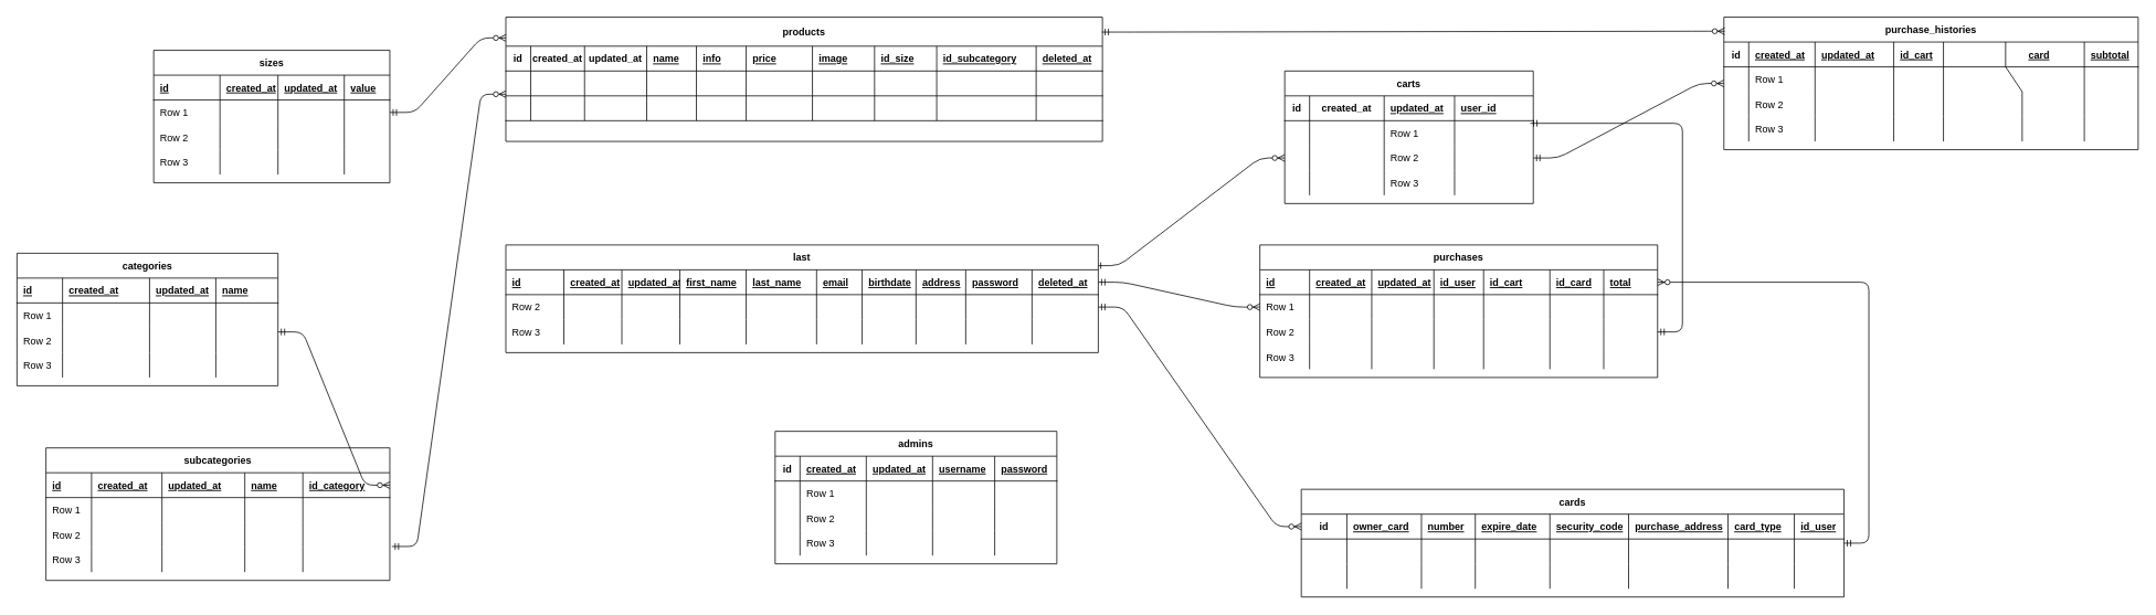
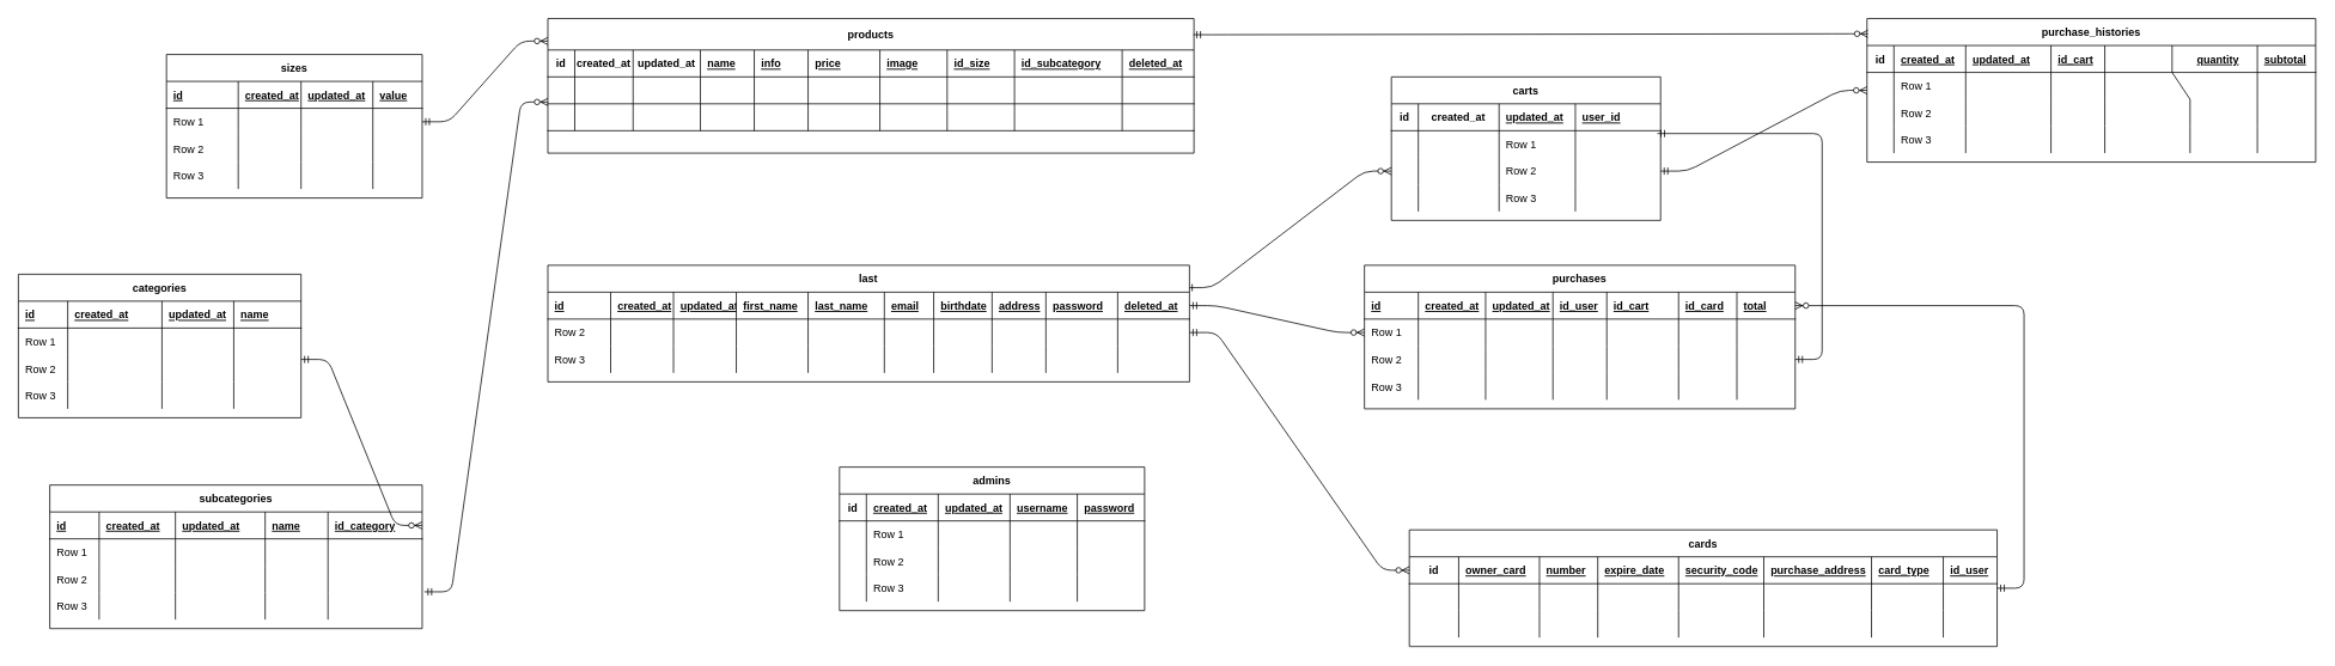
- <mxCell id="9" value="card" style="shape=partialRectangle;connectable=0;fillColor=none;top=0;left=0;bottom=0;right=0;align=left;spacingLeft=6;fontStyle=5;overflow=hidden;" parent="4" vertex="1"><mxGeometry x="360" width="75" height="30" as="geometry" /></mxCell>
+ <mxCell id="9" value="quantity" style="shape=partialRectangle;connectable=0;fillColor=none;top=0;left=0;bottom=0;right=0;align=left;spacingLeft=6;fontStyle=5;overflow=hidden;" parent="4" vertex="1"><mxGeometry x="360" width="75" height="30" as="geometry" /></mxCell>
